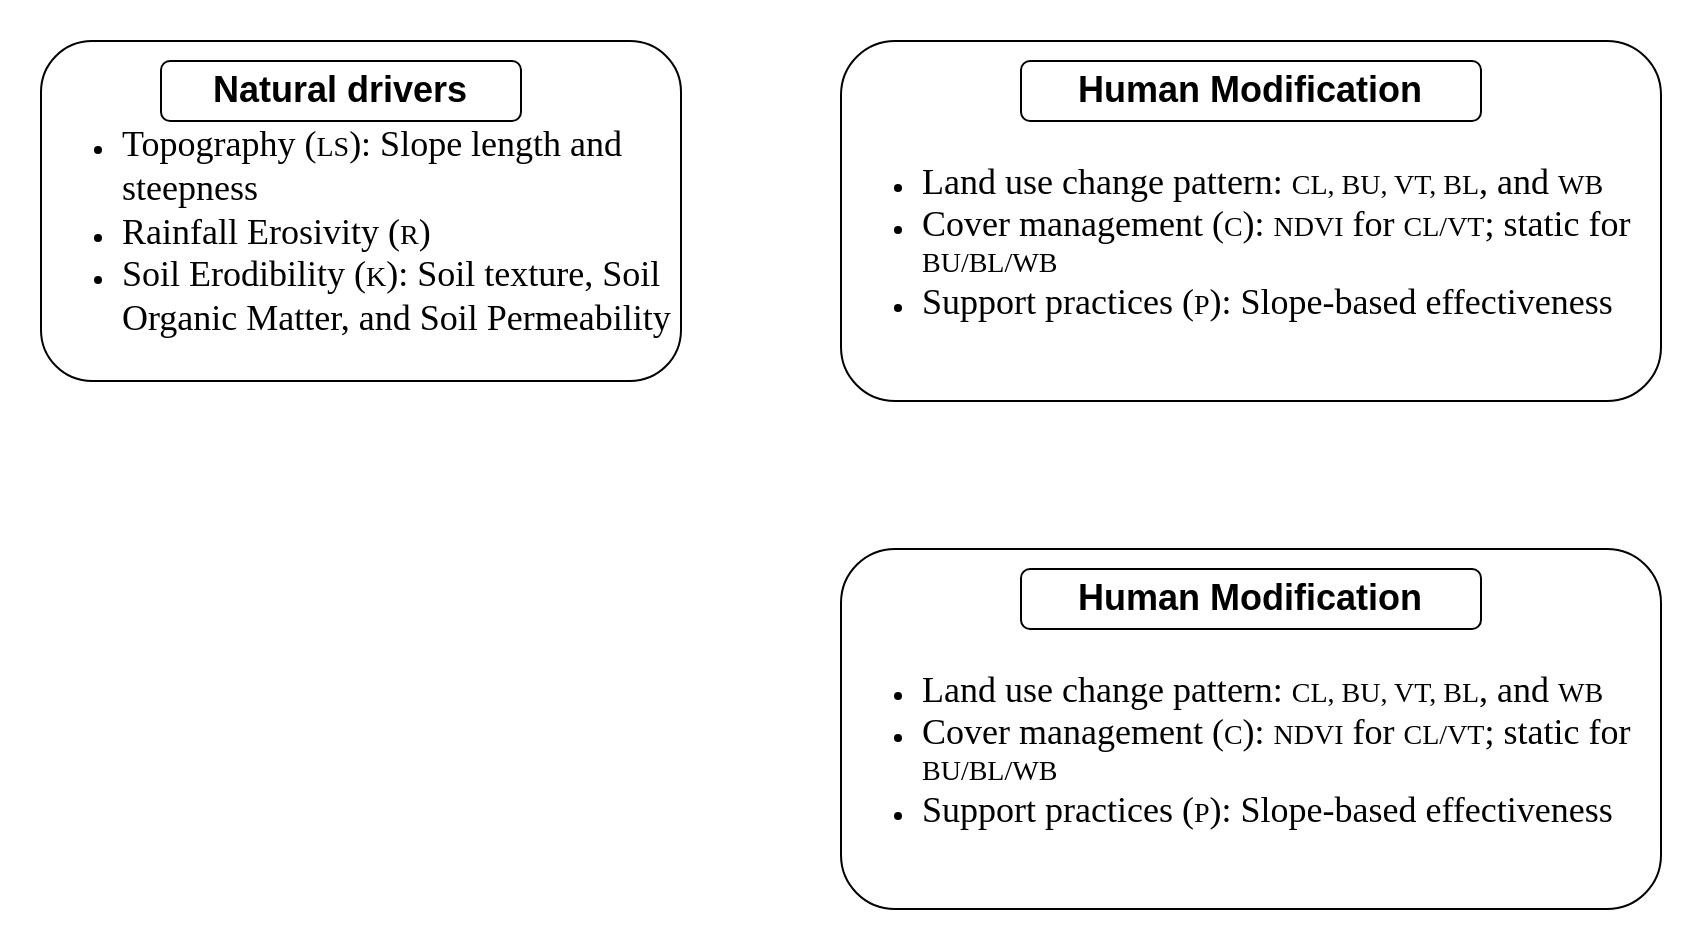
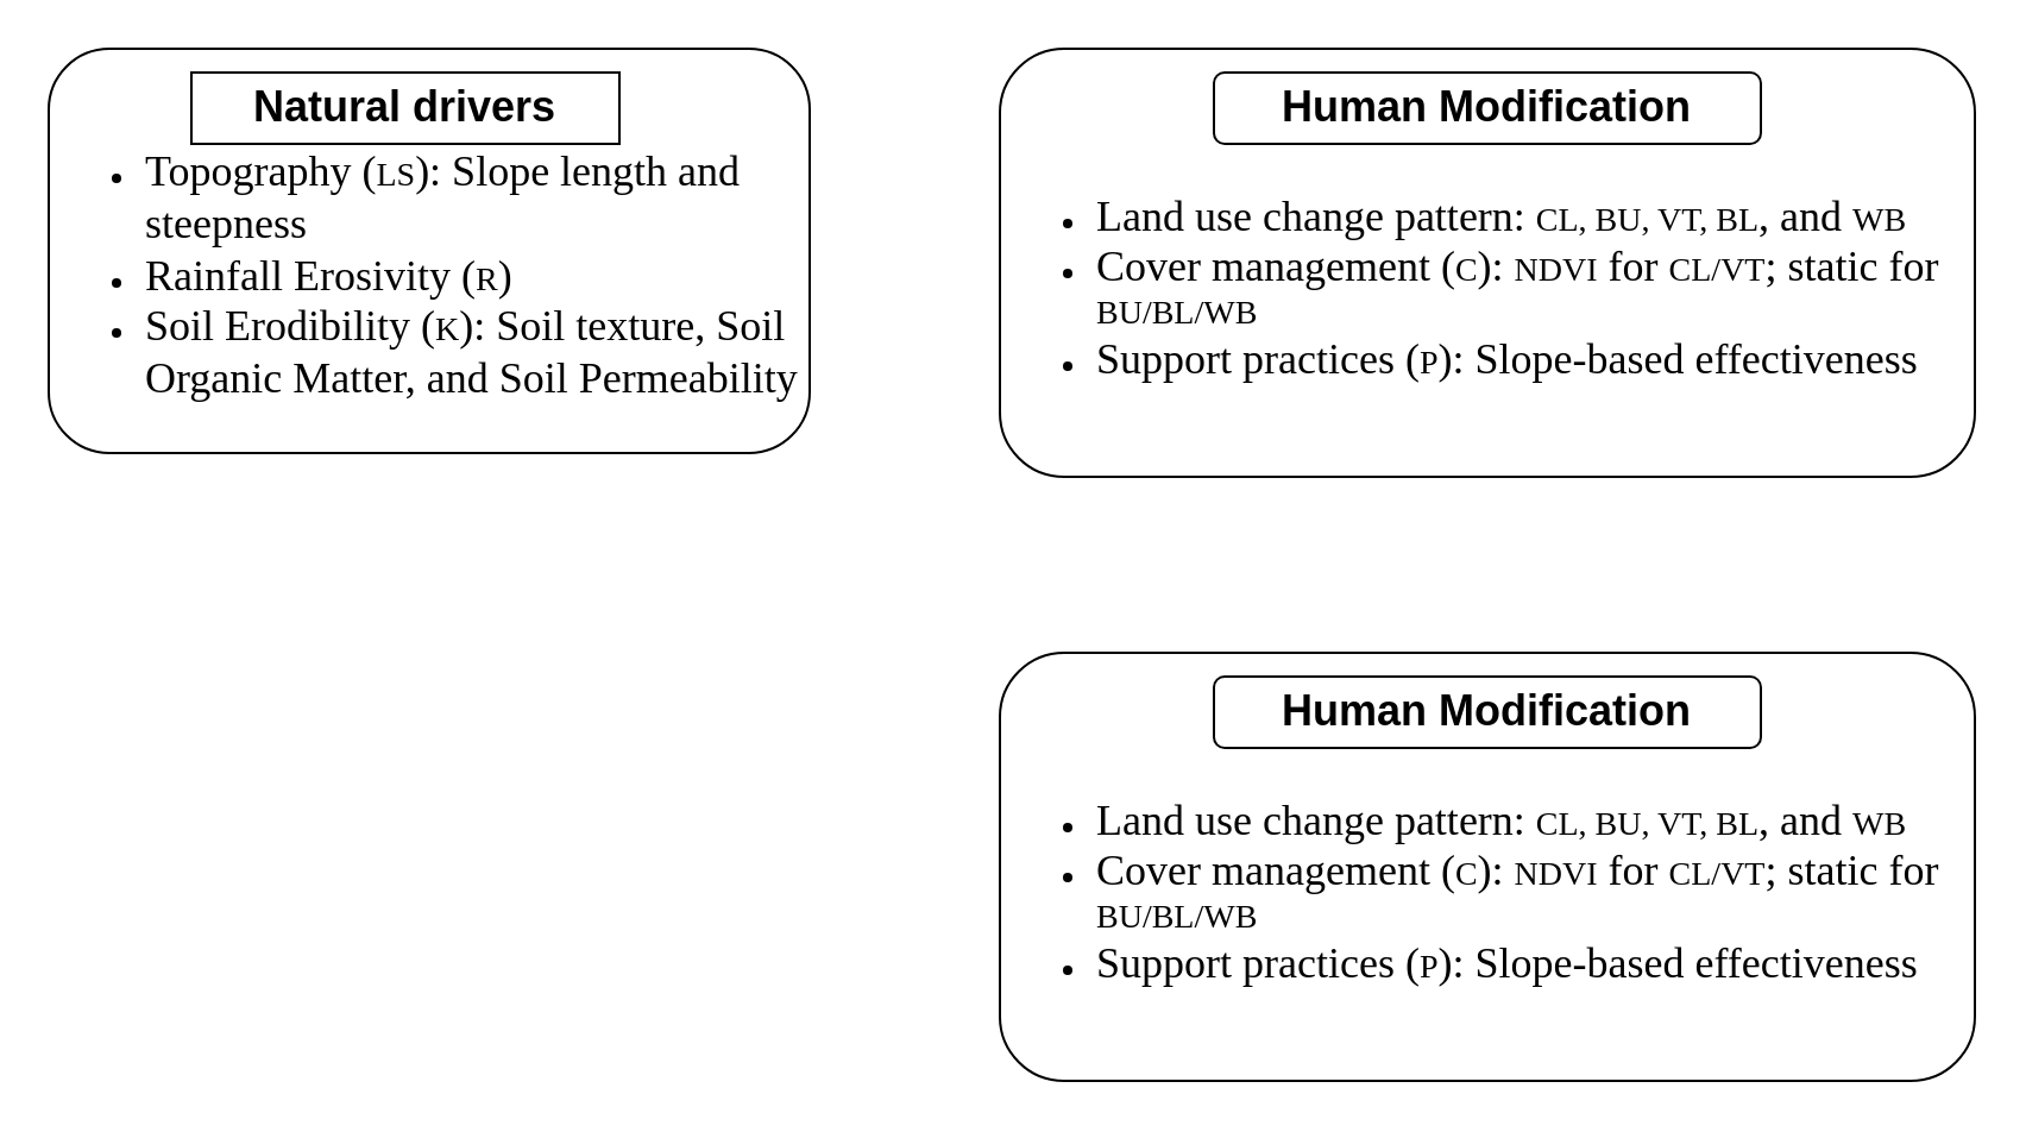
- <mxCell id="3" value="&lt;font style=&quot;font-size: 18px;&quot;&gt;&lt;b style=&quot;&quot;&gt;Natural drivers&lt;/b&gt;&lt;/font&gt;" style="rounded=1;whiteSpace=wrap;html=1;" vertex="1" parent="1"><mxGeometry x="80" y="30" width="180" height="30" as="geometry" /></mxCell>
+ <mxCell id="3" value="&lt;font style=&quot;font-size: 18px;&quot;&gt;&lt;b style=&quot;&quot;&gt;Natural drivers&lt;/b&gt;&lt;/font&gt;" style="whiteSpace=wrap;html=1;rounded=0;" vertex="1" parent="1"><mxGeometry x="80" y="30" width="180" height="30" as="geometry" /></mxCell>
